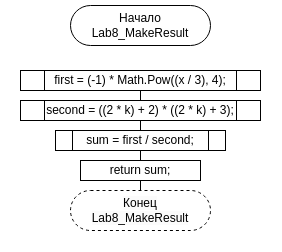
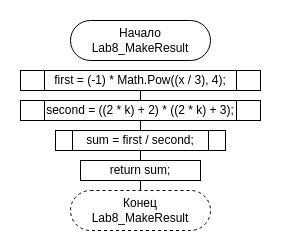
- <mxCell id="2" value="Начало&lt;br&gt;Lab8_MakeResult" style="rounded=1;whiteSpace=wrap;html=1;arcSize=50;" vertex="1" parent="1"><mxGeometry x="70" y="5" width="140" height="40" as="geometry" /></mxCell>
+ <mxCell id="2" value="Начало&lt;br&gt;Lab8_MakeResult" style="rounded=1;whiteSpace=wrap;html=1;arcSize=50;" vertex="1" parent="1"><mxGeometry x="70" y="20" width="140" height="40" as="geometry" /></mxCell>
